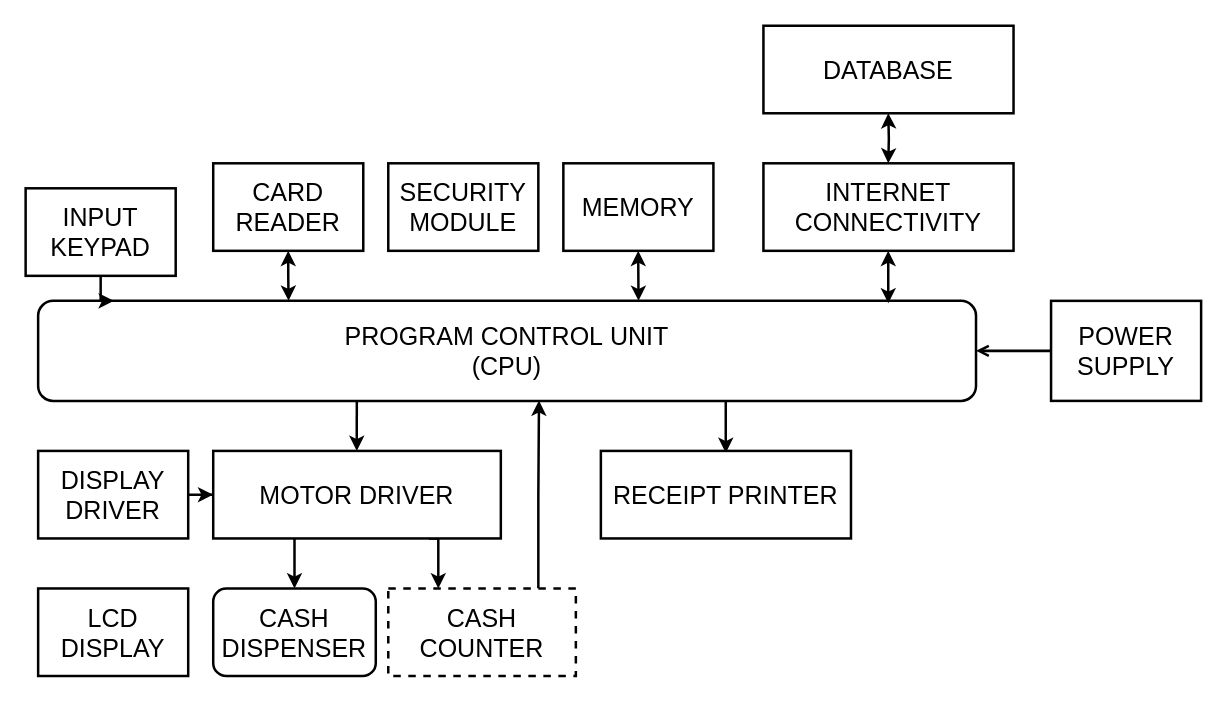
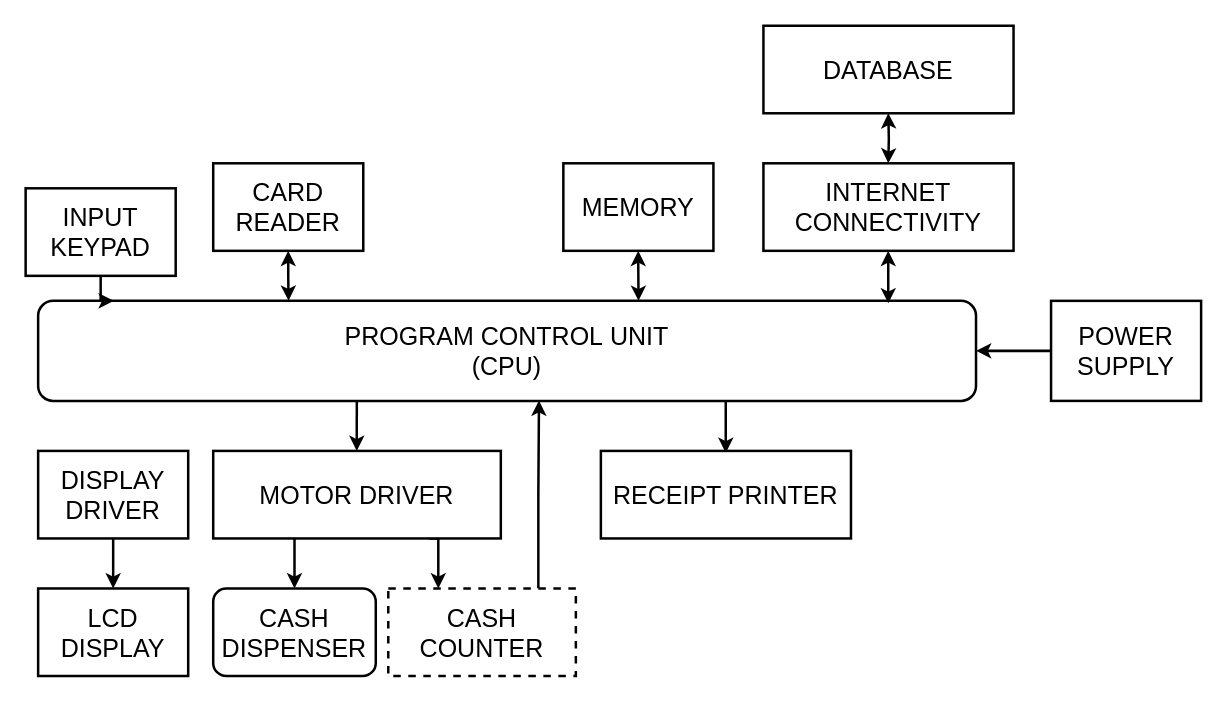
- <mxCell id="10" value="&lt;div&gt;SECURITY&lt;/div&gt;&lt;div&gt;MODULE&lt;/div&gt;" style="rounded=0;whiteSpace=wrap;html=1;strokeWidth=2;fontSize=20;" parent="1" vertex="1"><mxGeometry x="310" y="130" width="120" height="70" as="geometry" /></mxCell>
- <mxCell id="18" value="" style="edgeStyle=orthogonalEdgeStyle;rounded=0;orthogonalLoop=1;jettySize=auto;html=1;strokeWidth=2;endArrow=open;" edge="1" parent="1" source="19" target="2"><mxGeometry relative="1" as="geometry" /></mxCell>
+ <mxCell id="18" value="" style="edgeStyle=orthogonalEdgeStyle;rounded=0;orthogonalLoop=1;jettySize=auto;html=1;strokeWidth=2;" edge="1" parent="1" source="19" target="2"><mxGeometry relative="1" as="geometry" /></mxCell>
- <mxCell id="7" value="" style="edgeStyle=orthogonalEdgeStyle;rounded=0;orthogonalLoop=1;jettySize=auto;html=1;strokeWidth=2;" parent="1" source="8" target="13" edge="1"><mxGeometry relative="1" as="geometry" /></mxCell>
+ <mxCell id="7" value="" style="edgeStyle=orthogonalEdgeStyle;rounded=0;orthogonalLoop=1;jettySize=auto;html=1;strokeWidth=2;" parent="1" source="8" target="9" edge="1"><mxGeometry relative="1" as="geometry" /></mxCell>
